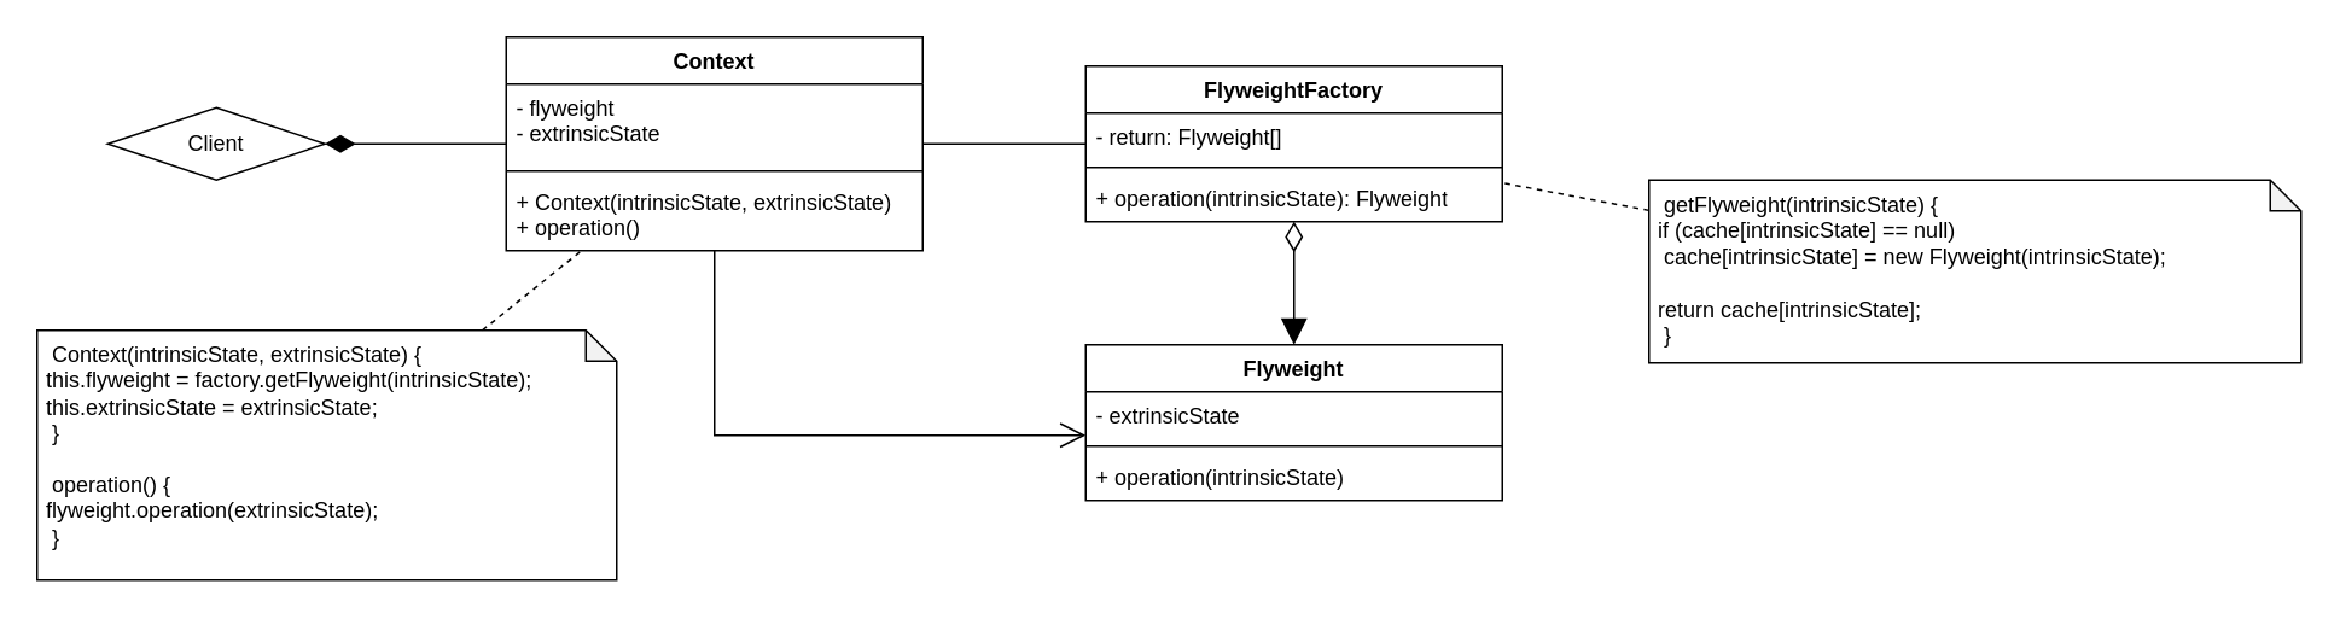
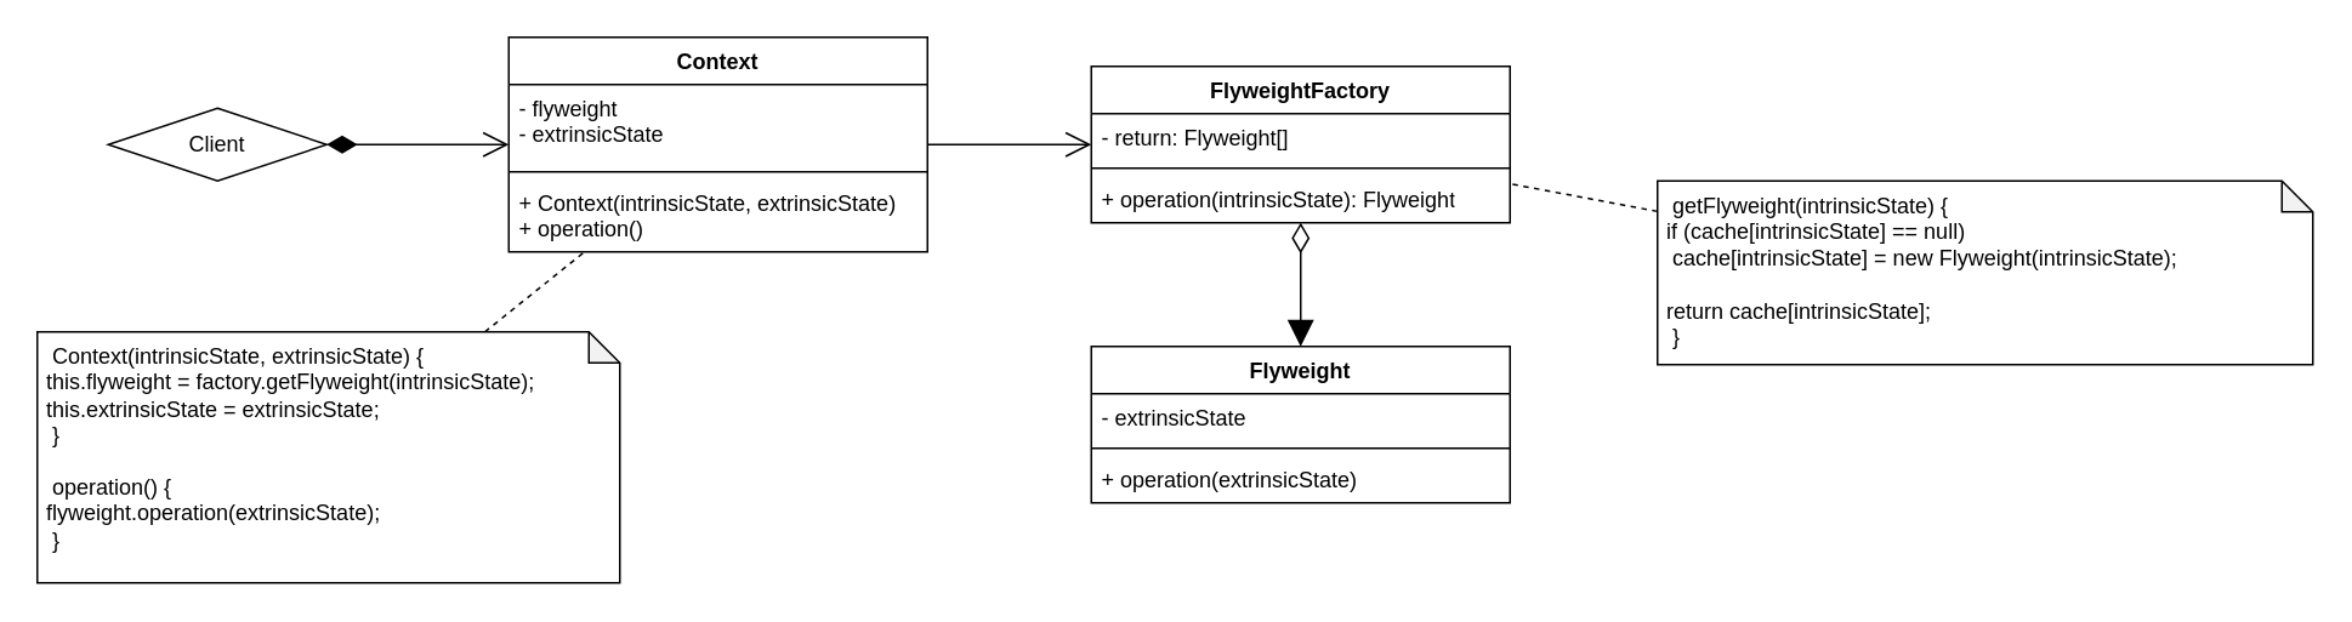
- <mxCell id="7" value="" style="endArrow=none;html=1;endSize=12;startArrow=diamondThin;startSize=14;startFill=1;edgeStyle=orthogonalEdgeStyle;align=left;verticalAlign=bottom;rounded=0;" edge="1" parent="1" source="2" target="3"><mxGeometry x="-1" y="3" relative="1" as="geometry"><mxPoint x="309" y="187" as="sourcePoint" /><mxPoint x="469" y="187" as="targetPoint" /></mxGeometry></mxCell>
+ <mxCell id="7" value="" style="endArrow=open;html=1;endSize=12;startArrow=diamondThin;startSize=14;startFill=1;edgeStyle=orthogonalEdgeStyle;align=left;verticalAlign=bottom;rounded=0;" edge="1" parent="1" source="2" target="3"><mxGeometry x="-1" y="3" relative="1" as="geometry"><mxPoint x="309" y="187" as="sourcePoint" /><mxPoint x="469" y="187" as="targetPoint" /></mxGeometry></mxCell>
- <mxCell id="18" value="" style="endArrow=none;endFill=1;endSize=12;html=1;rounded=0;" edge="1" parent="1" source="3" target="8"><mxGeometry width="160" relative="1" as="geometry"><mxPoint x="441" y="110" as="sourcePoint" /><mxPoint x="537" y="167" as="targetPoint" /></mxGeometry></mxCell>
+ <mxCell id="18" value="" style="endArrow=open;endFill=1;endSize=12;html=1;rounded=0;" edge="1" parent="1" source="3" target="8"><mxGeometry width="160" relative="1" as="geometry"><mxPoint x="441" y="110" as="sourcePoint" /><mxPoint x="537" y="167" as="targetPoint" /></mxGeometry></mxCell>
- <mxCell id="17" value="" style="endArrow=open;endFill=1;endSize=12;html=1;rounded=0;edgeStyle=orthogonalEdgeStyle;" edge="1" parent="1" source="3" target="12"><mxGeometry width="160" relative="1" as="geometry"><mxPoint x="269" y="107" as="sourcePoint" /><mxPoint x="520" y="300" as="targetPoint" /><Array as="points"><mxPoint x="394" y="240" /></Array></mxGeometry></mxCell>
- <mxCell id="15" value="+ operation(intrinsicState)" style="text;strokeColor=none;fillColor=none;align=left;verticalAlign=top;spacingLeft=4;spacingRight=4;overflow=hidden;rotatable=0;points=[[0,0.5],[1,0.5]];portConstraint=eastwest;whiteSpace=wrap;html=1;" vertex="1" parent="12"><mxGeometry y="60" width="230" height="26" as="geometry" /></mxCell>
+ <mxCell id="15" value="+ operation(extrinsicState)" style="text;strokeColor=none;fillColor=none;align=left;verticalAlign=top;spacingLeft=4;spacingRight=4;overflow=hidden;rotatable=0;points=[[0,0.5],[1,0.5]];portConstraint=eastwest;whiteSpace=wrap;html=1;" vertex="1" parent="12"><mxGeometry y="60" width="230" height="26" as="geometry" /></mxCell>
